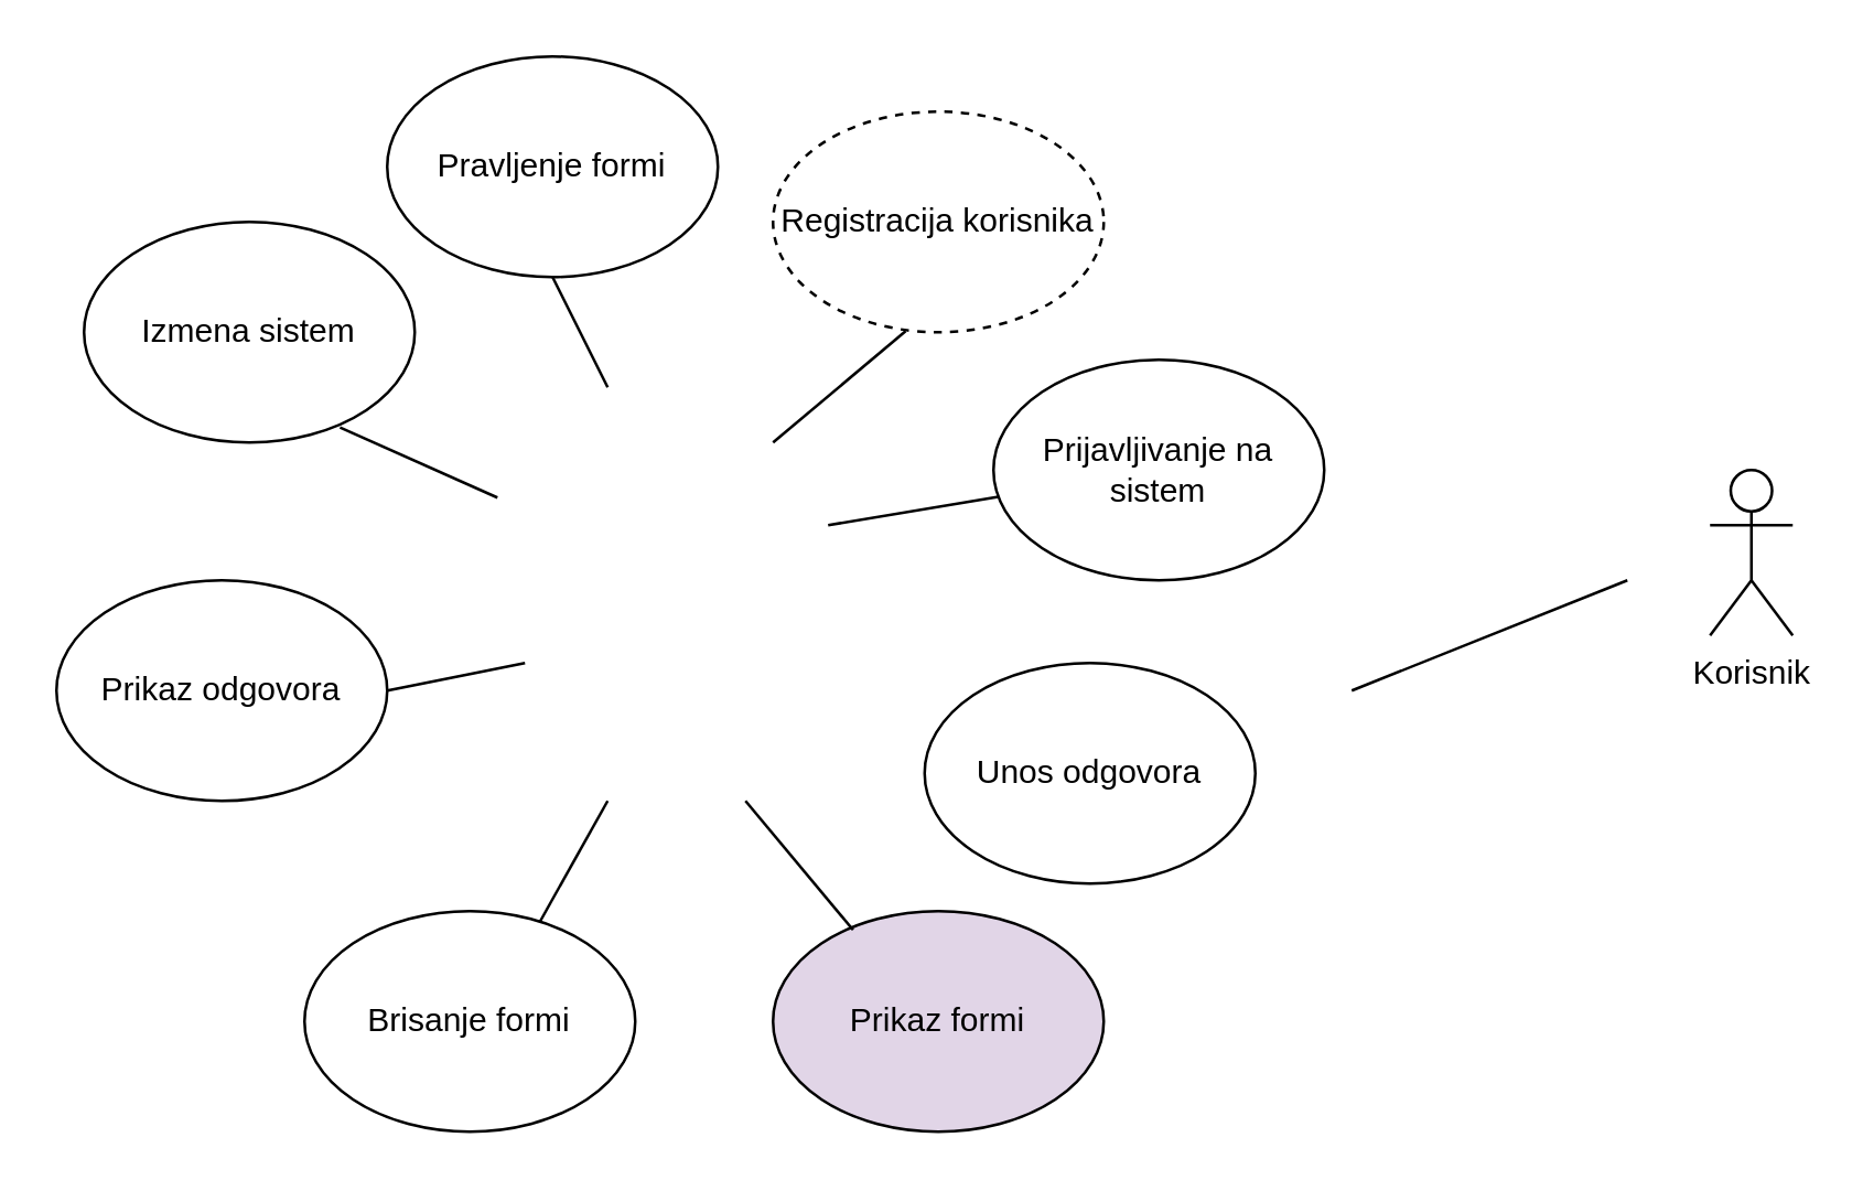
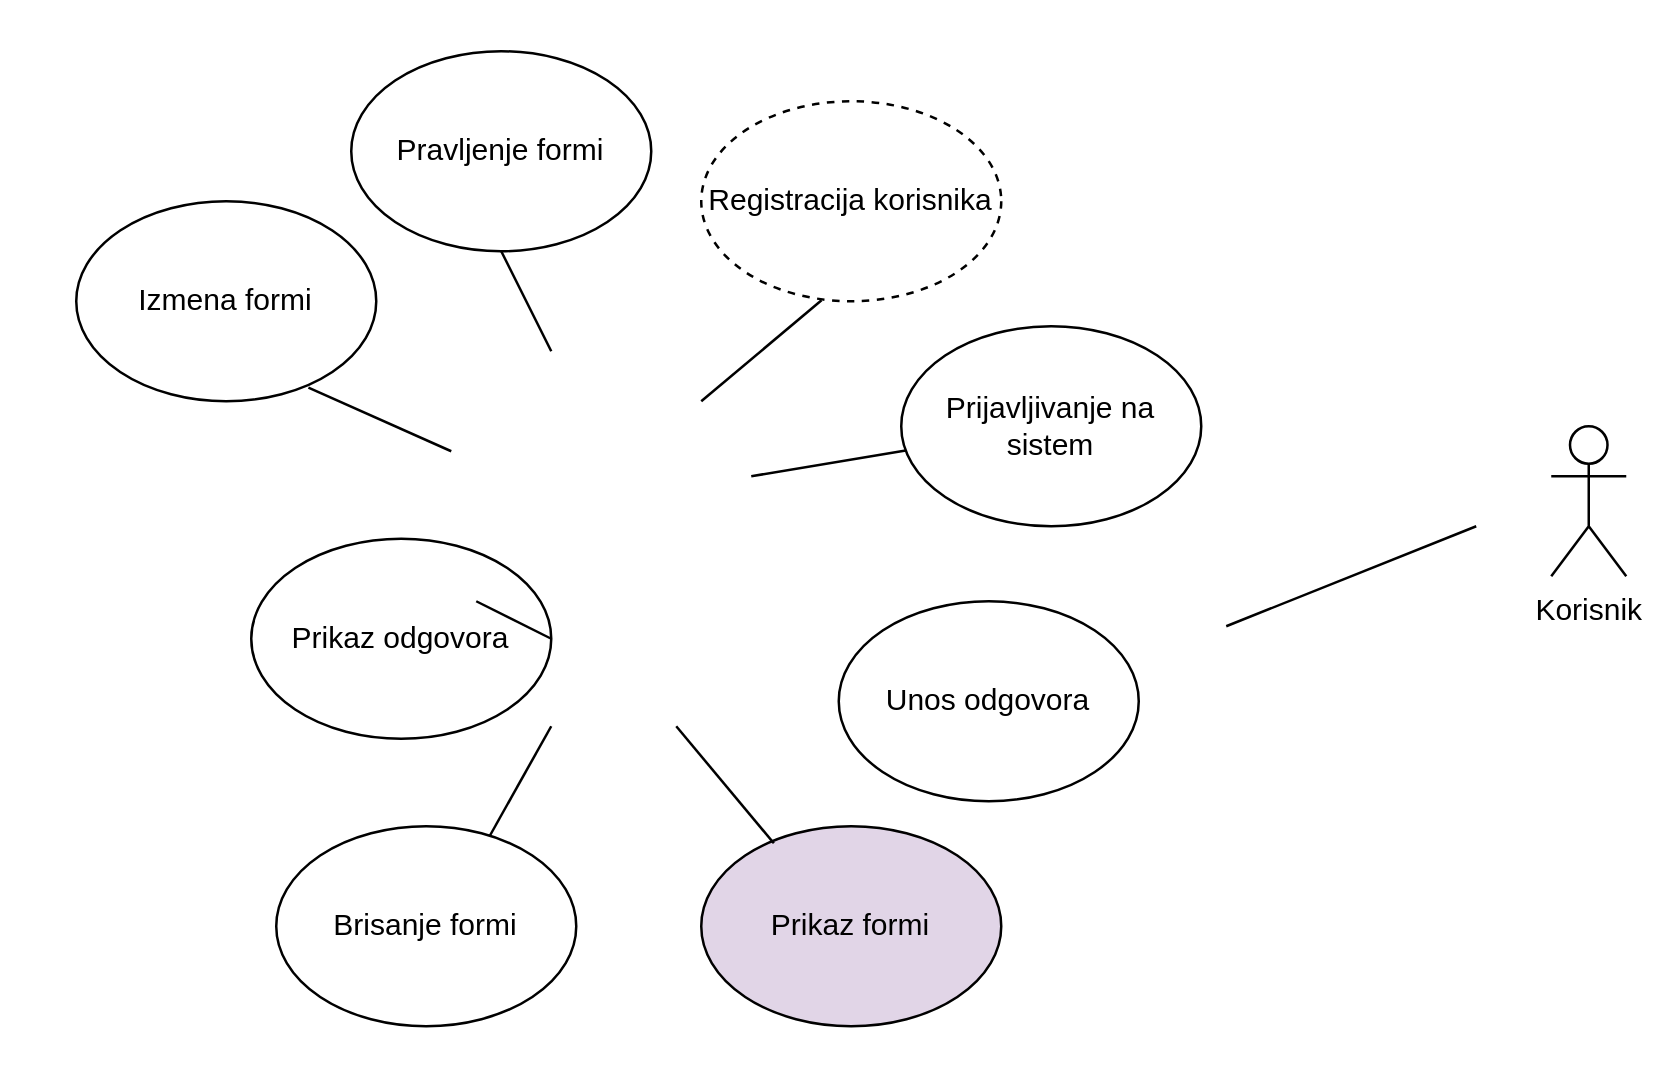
- <mxCell id="9" value="Izmena sistem" style="ellipse;whiteSpace=wrap;html=1;" parent="1" vertex="1"><mxGeometry x="30" y="80" width="120" height="80" as="geometry" /></mxCell>
+ <mxCell id="9" value="Izmena formi" style="ellipse;whiteSpace=wrap;html=1;" parent="1" vertex="1"><mxGeometry x="30" y="80" width="120" height="80" as="geometry" /></mxCell>
- <mxCell id="5" value="Prikaz odgovora" style="ellipse;whiteSpace=wrap;html=1;" parent="1" vertex="1"><mxGeometry x="20" y="210" width="120" height="80" as="geometry" /></mxCell>
+ <mxCell id="5" value="Prikaz odgovora" style="ellipse;whiteSpace=wrap;html=1;" parent="1" vertex="1"><mxGeometry x="100" y="215" width="120" height="80" as="geometry" /></mxCell>
